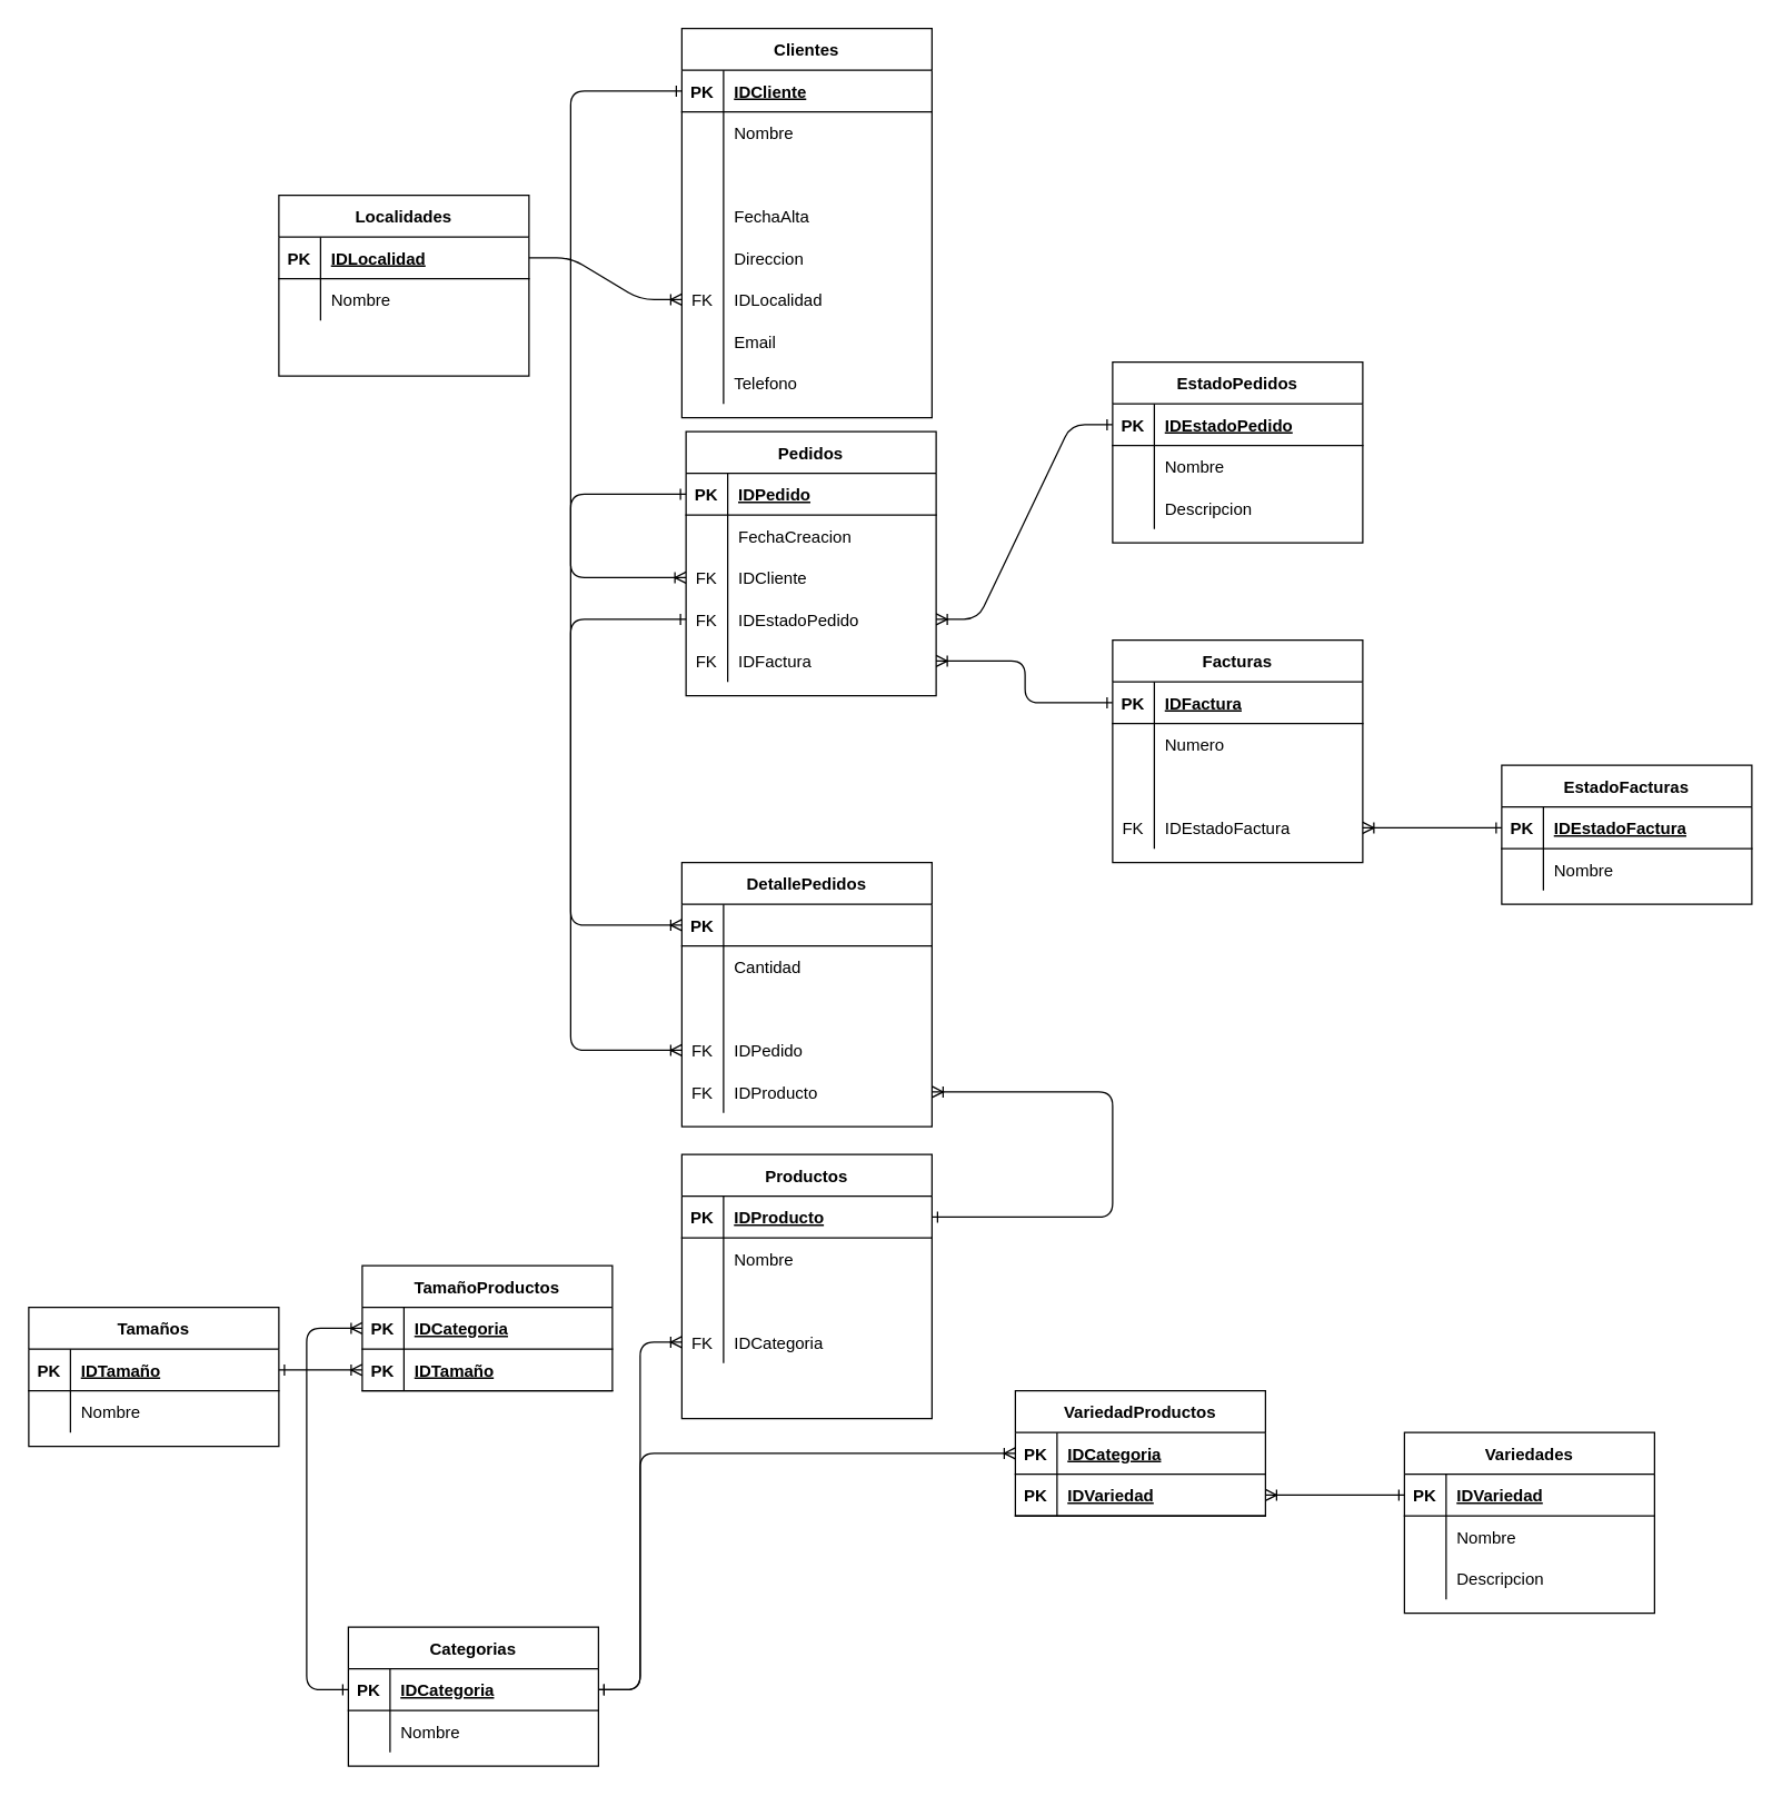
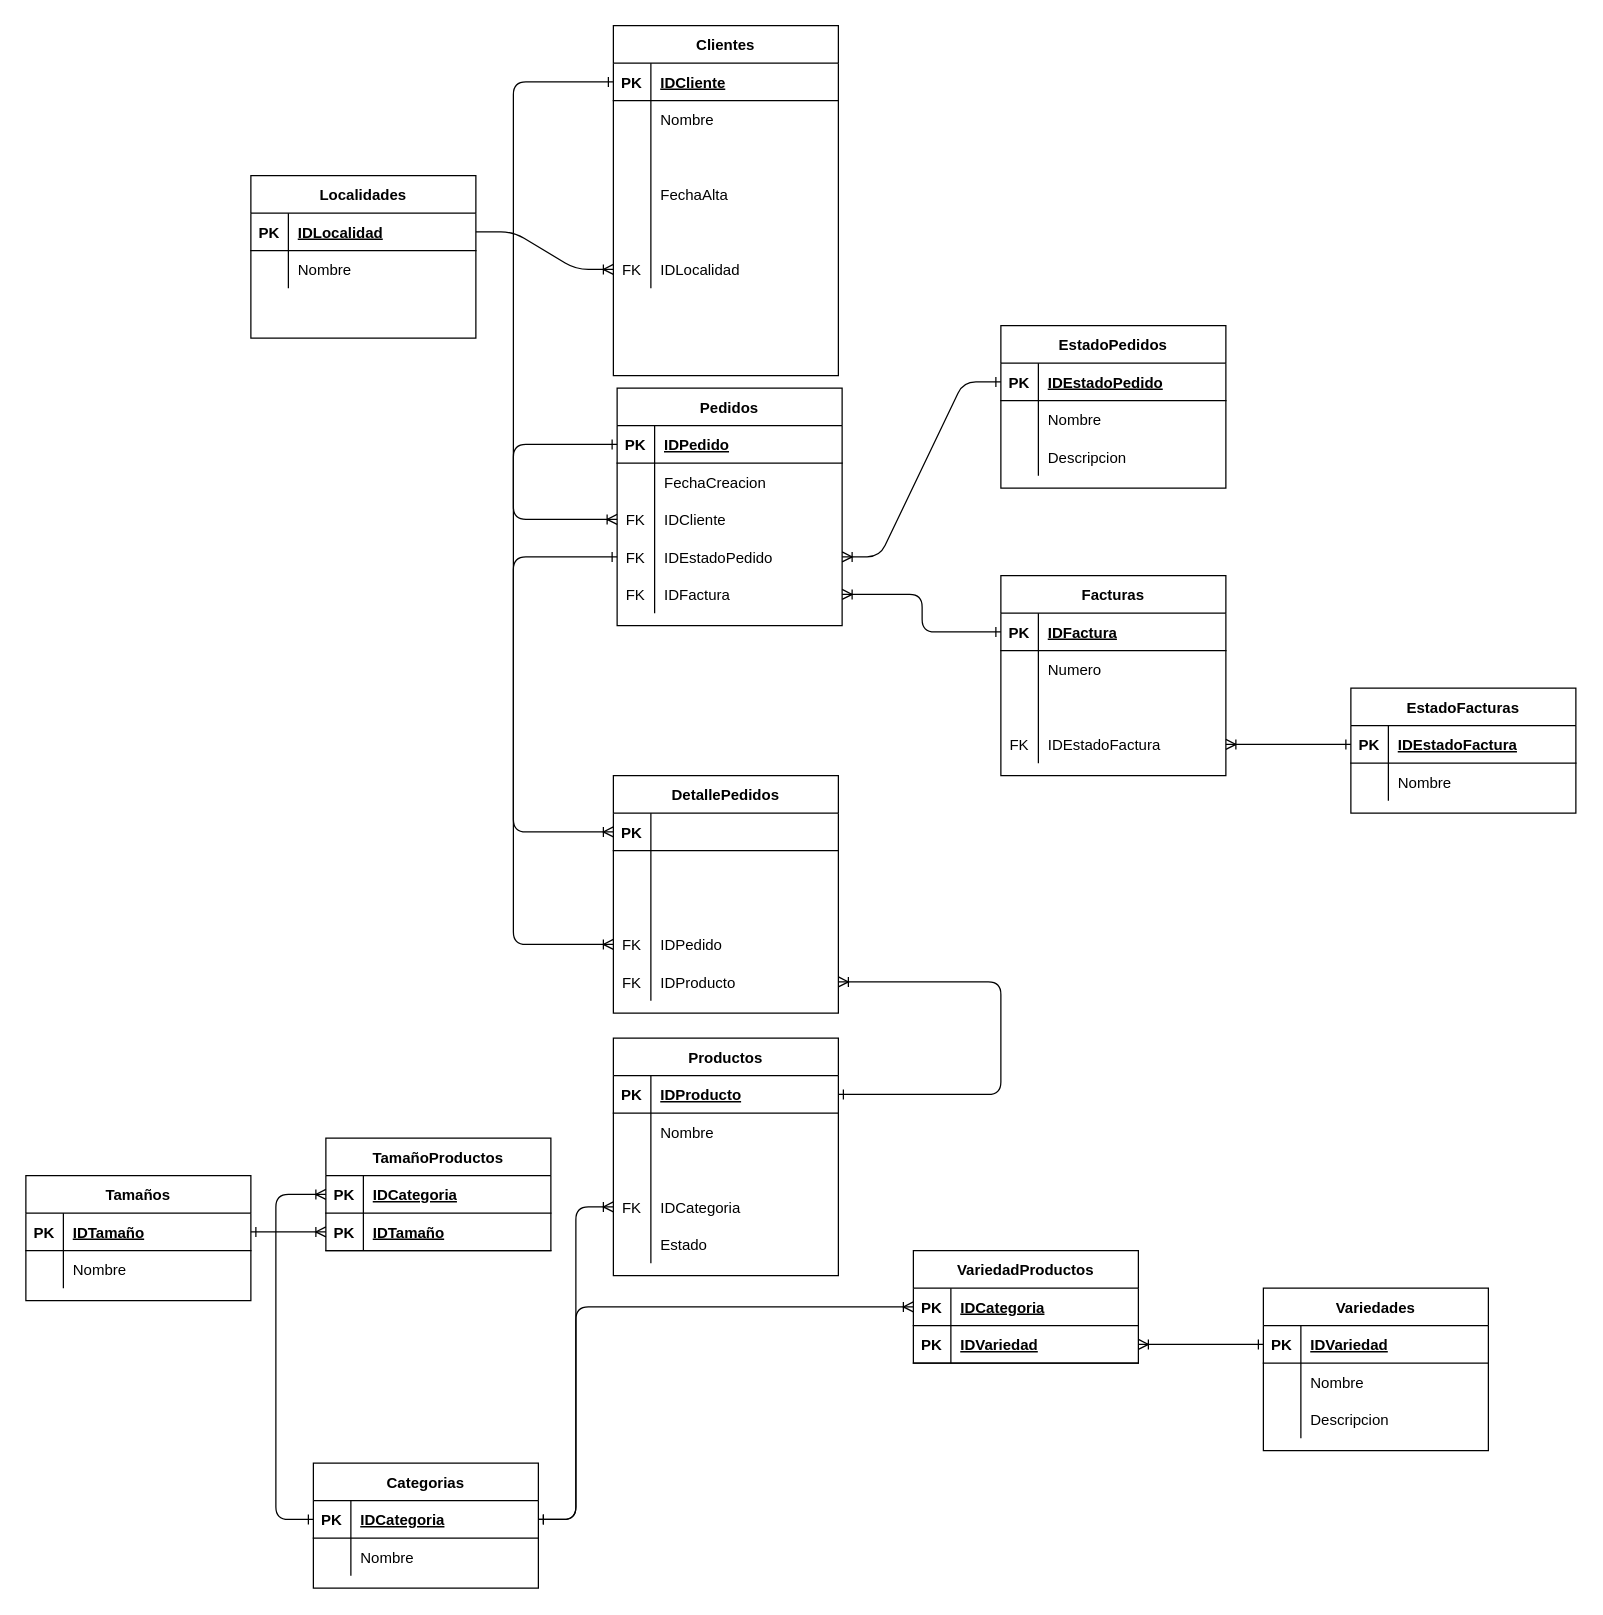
- <mxCell id="46" value="Direccion" style="shape=partialRectangle;connectable=0;fillColor=none;top=0;left=0;bottom=0;right=0;align=left;spacingLeft=6;overflow=hidden;" parent="44" vertex="1"><mxGeometry x="30" width="150" height="30" as="geometry" /></mxCell>
- <mxCell id="52" value="Email" style="shape=partialRectangle;connectable=0;fillColor=none;top=0;left=0;bottom=0;right=0;align=left;spacingLeft=6;overflow=hidden;" parent="50" vertex="1"><mxGeometry x="30" width="150" height="30" as="geometry" /></mxCell>
- <mxCell id="55" value="Telefono" style="shape=partialRectangle;connectable=0;fillColor=none;top=0;left=0;bottom=0;right=0;align=left;spacingLeft=6;overflow=hidden;" parent="53" vertex="1"><mxGeometry x="30" width="150" height="30" as="geometry" /></mxCell>
- <mxCell id="7" value="Cantidad" style="shape=partialRectangle;connectable=0;fillColor=none;top=0;left=0;bottom=0;right=0;align=left;spacingLeft=6;overflow=hidden;" parent="5" vertex="1"><mxGeometry x="30" width="150" height="30" as="geometry" /></mxCell>
+ <mxCell id="70" value="Estado" style="shape=partialRectangle;connectable=0;fillColor=none;top=0;left=0;bottom=0;right=0;align=left;spacingLeft=6;overflow=hidden;" parent="68" vertex="1"><mxGeometry x="30" width="150" height="30" as="geometry" /></mxCell>
